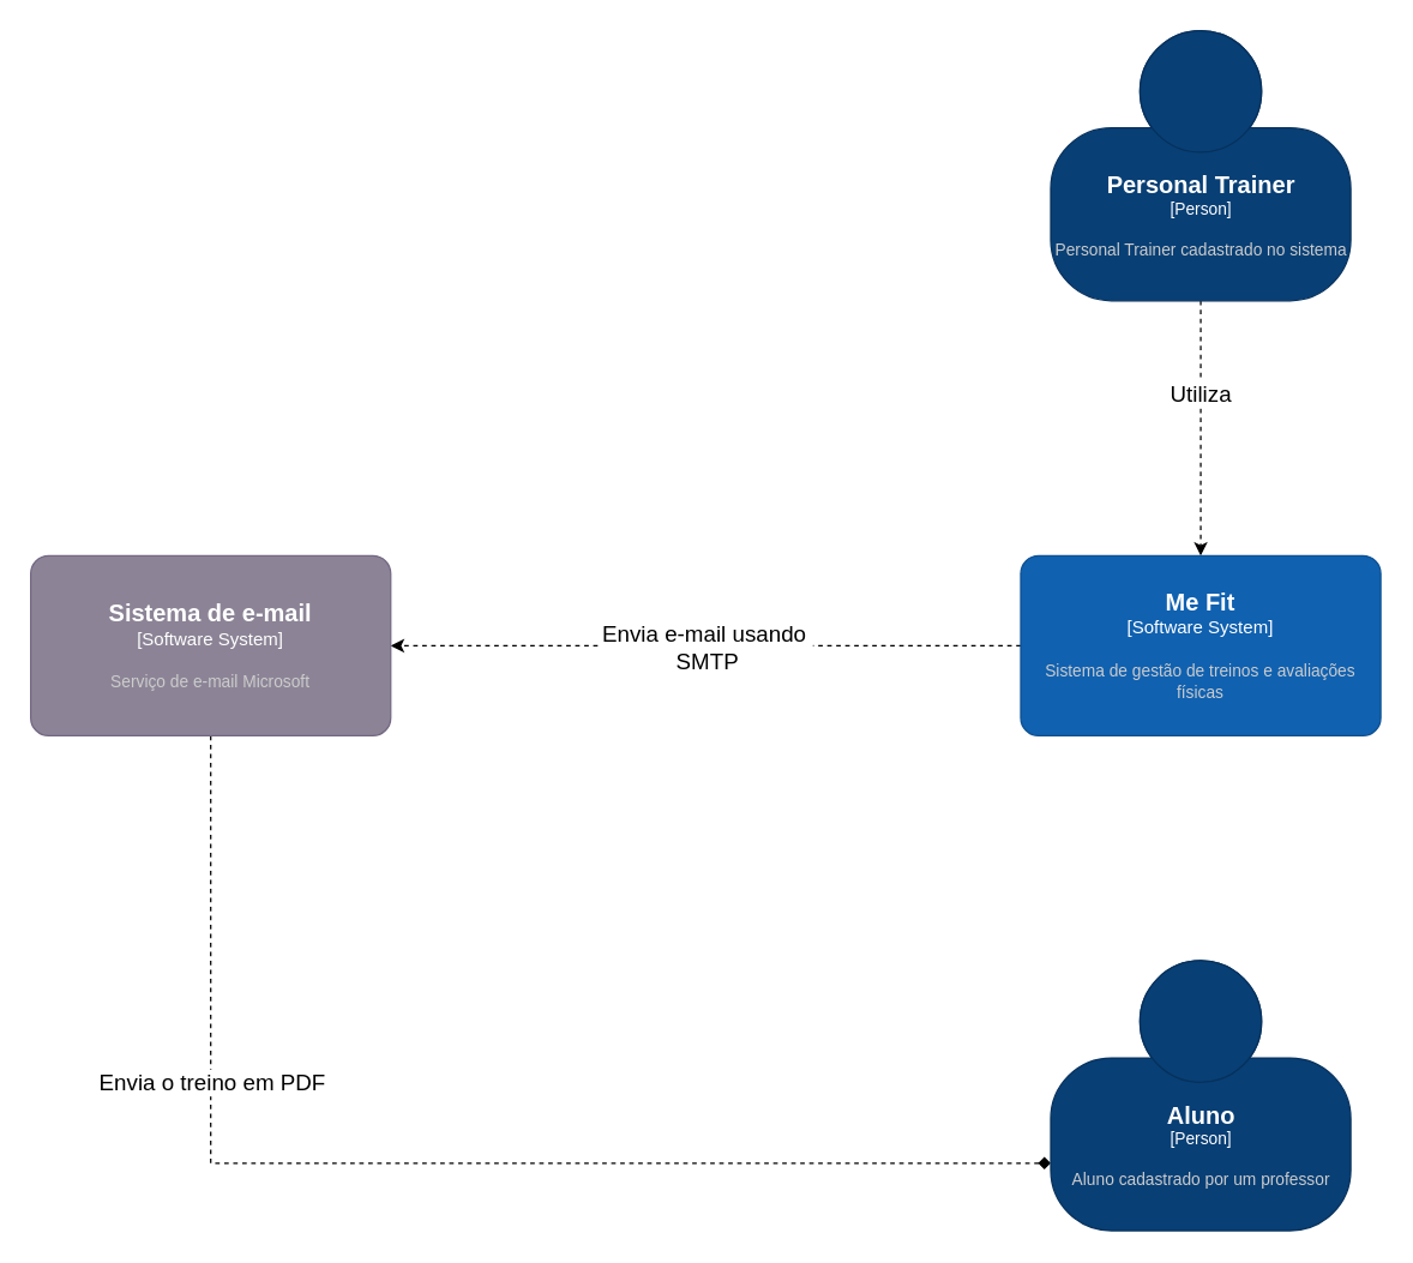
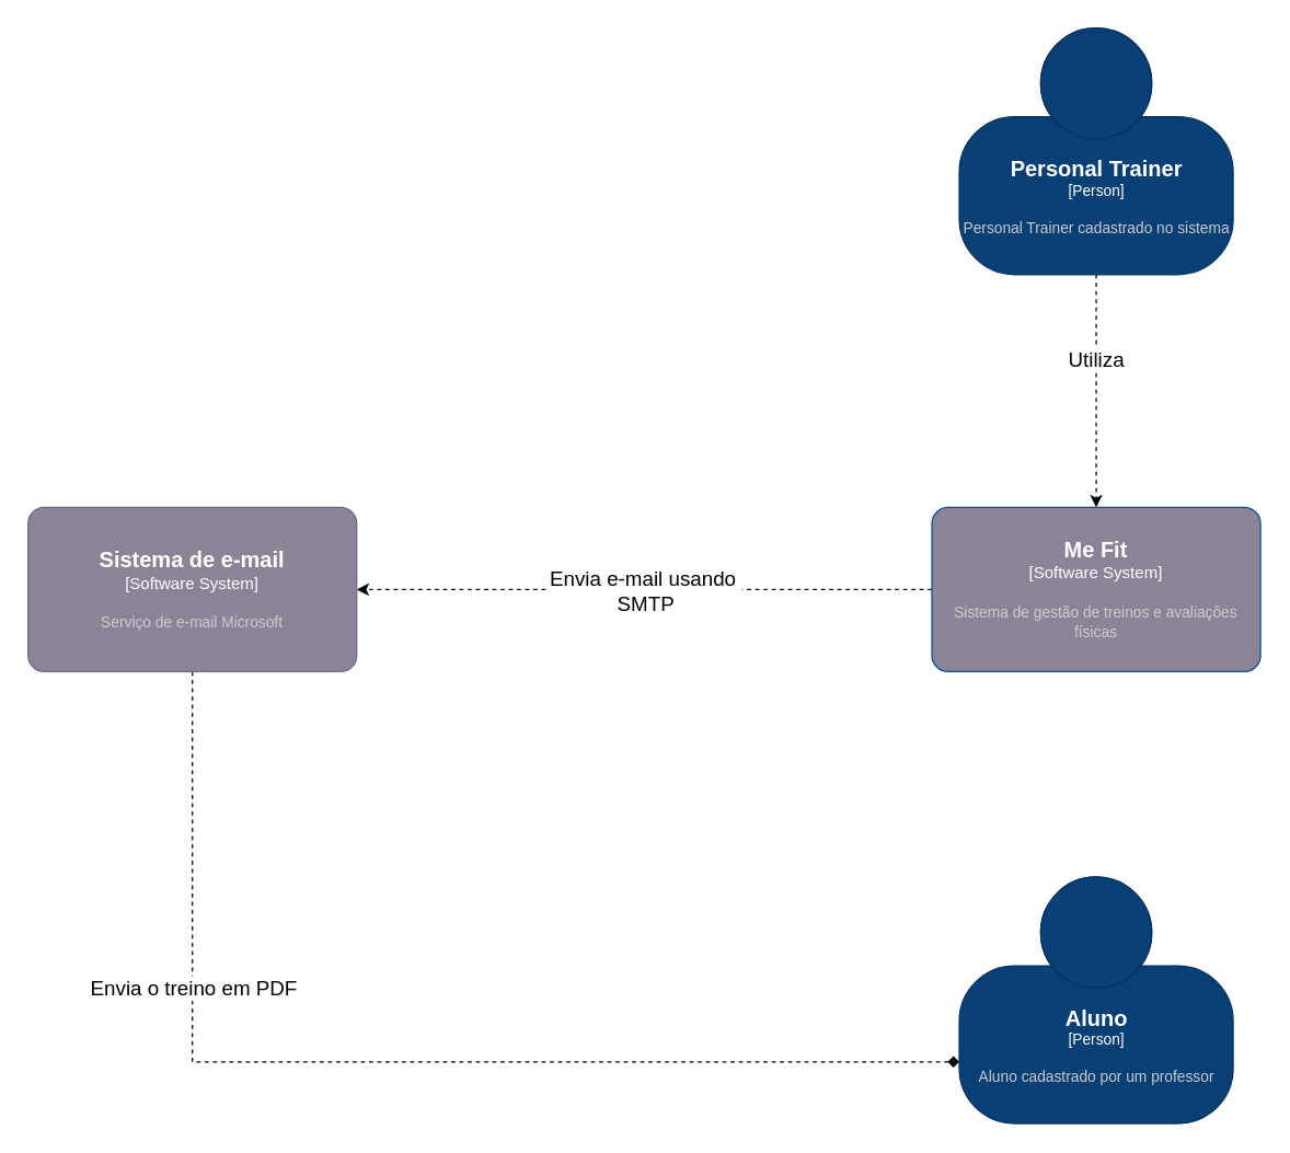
- <mxCell id="7" value="&lt;font style=&quot;font-size: 16px&quot;&gt;&lt;b&gt;Me Fit&lt;/b&gt;&lt;/font&gt;&lt;div&gt;[Software System]&lt;/div&gt;&lt;br&gt;&lt;div&gt;&lt;font style=&quot;font-size: 11px&quot;&gt;&lt;font color=&quot;#cccccc&quot;&gt;Sistema de gestão de treinos e avaliações físicas&lt;/font&gt;&lt;/div&gt;" style="rounded=1;whiteSpace=wrap;html=1;labelBackgroundColor=none;fillColor=#1061B0;fontColor=#ffffff;align=center;arcSize=10;strokeColor=#0D5091;metaEdit=1;resizable=0;points=[[0.25,0,0],[0.5,0,0],[0.75,0,0],[1,0.25,0],[1,0.5,0],[1,0.75,0],[0.75,1,0],[0.5,1,0],[0.25,1,0],[0,0.75,0],[0,0.5,0],[0,0.25,0]];" parent="1" vertex="1"><mxGeometry x="680" y="370" width="240" height="120" as="geometry" /></mxCell>
+ <mxCell id="7" value="&lt;font style=&quot;font-size: 16px&quot;&gt;&lt;b&gt;Me Fit&lt;/b&gt;&lt;/font&gt;&lt;div&gt;[Software System]&lt;/div&gt;&lt;br&gt;&lt;div&gt;&lt;font style=&quot;font-size: 11px&quot;&gt;&lt;font color=&quot;#cccccc&quot;&gt;Sistema de gestão de treinos e avaliações físicas&lt;/font&gt;&lt;/div&gt;" style="rounded=1;whiteSpace=wrap;html=1;labelBackgroundColor=none;fillColor=#8c8496;fontColor=#ffffff;align=center;arcSize=10;strokeColor=#0D5091;metaEdit=1;resizable=0;points=[[0.25,0,0],[0.5,0,0],[0.75,0,0],[1,0.25,0],[1,0.5,0],[1,0.75,0],[0.75,1,0],[0.5,1,0],[0.25,1,0],[0,0.75,0],[0,0.5,0],[0,0.25,0]];" parent="1" vertex="1"><mxGeometry x="680" y="370" width="240" height="120" as="geometry" /></mxCell>
